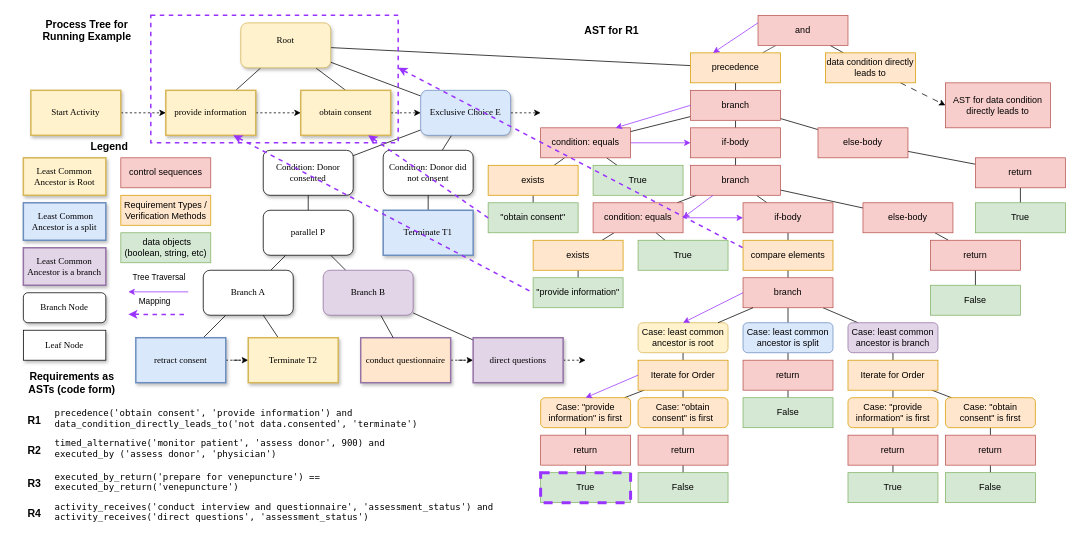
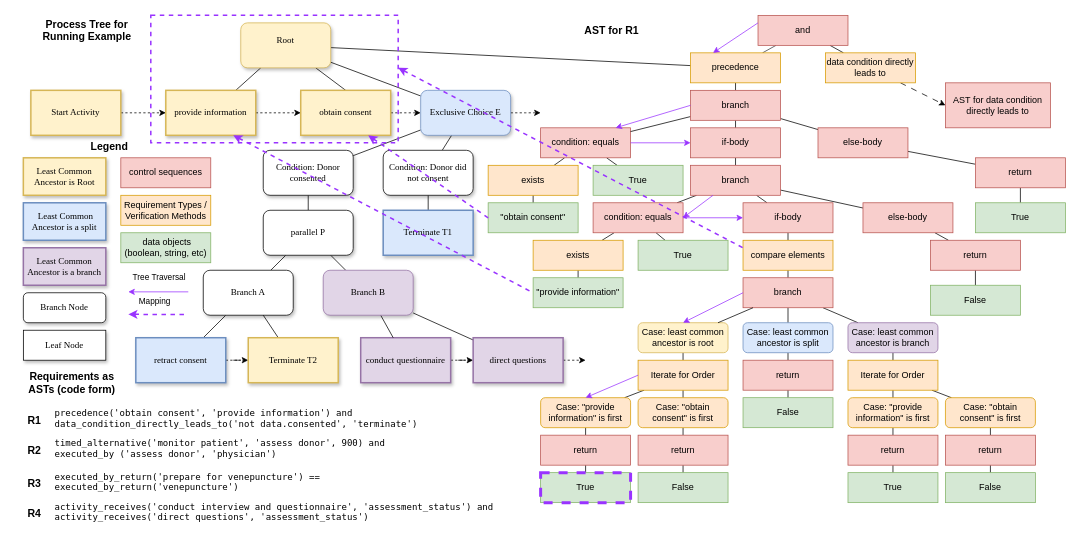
- <mxCell id="21" value="conduct questionnaire" style="whiteSpace=wrap;html=1;rounded=0;shadow=1;labelBackgroundColor=none;strokeWidth=2;fontFamily=Verdana;fontSize=12;align=center;fillColor=#ffe6cc;strokeColor=#9673a6;" parent="1" vertex="1"><mxGeometry x="480" y="450" width="120" height="60" as="geometry" /></mxCell>
+ <mxCell id="21" value="conduct questionnaire" style="whiteSpace=wrap;html=1;rounded=0;shadow=1;labelBackgroundColor=none;strokeWidth=2;fontFamily=Verdana;fontSize=12;align=center;fillColor=#e1d5e7;strokeColor=#9673a6;" parent="1" vertex="1"><mxGeometry x="480" y="450" width="120" height="60" as="geometry" /></mxCell>
